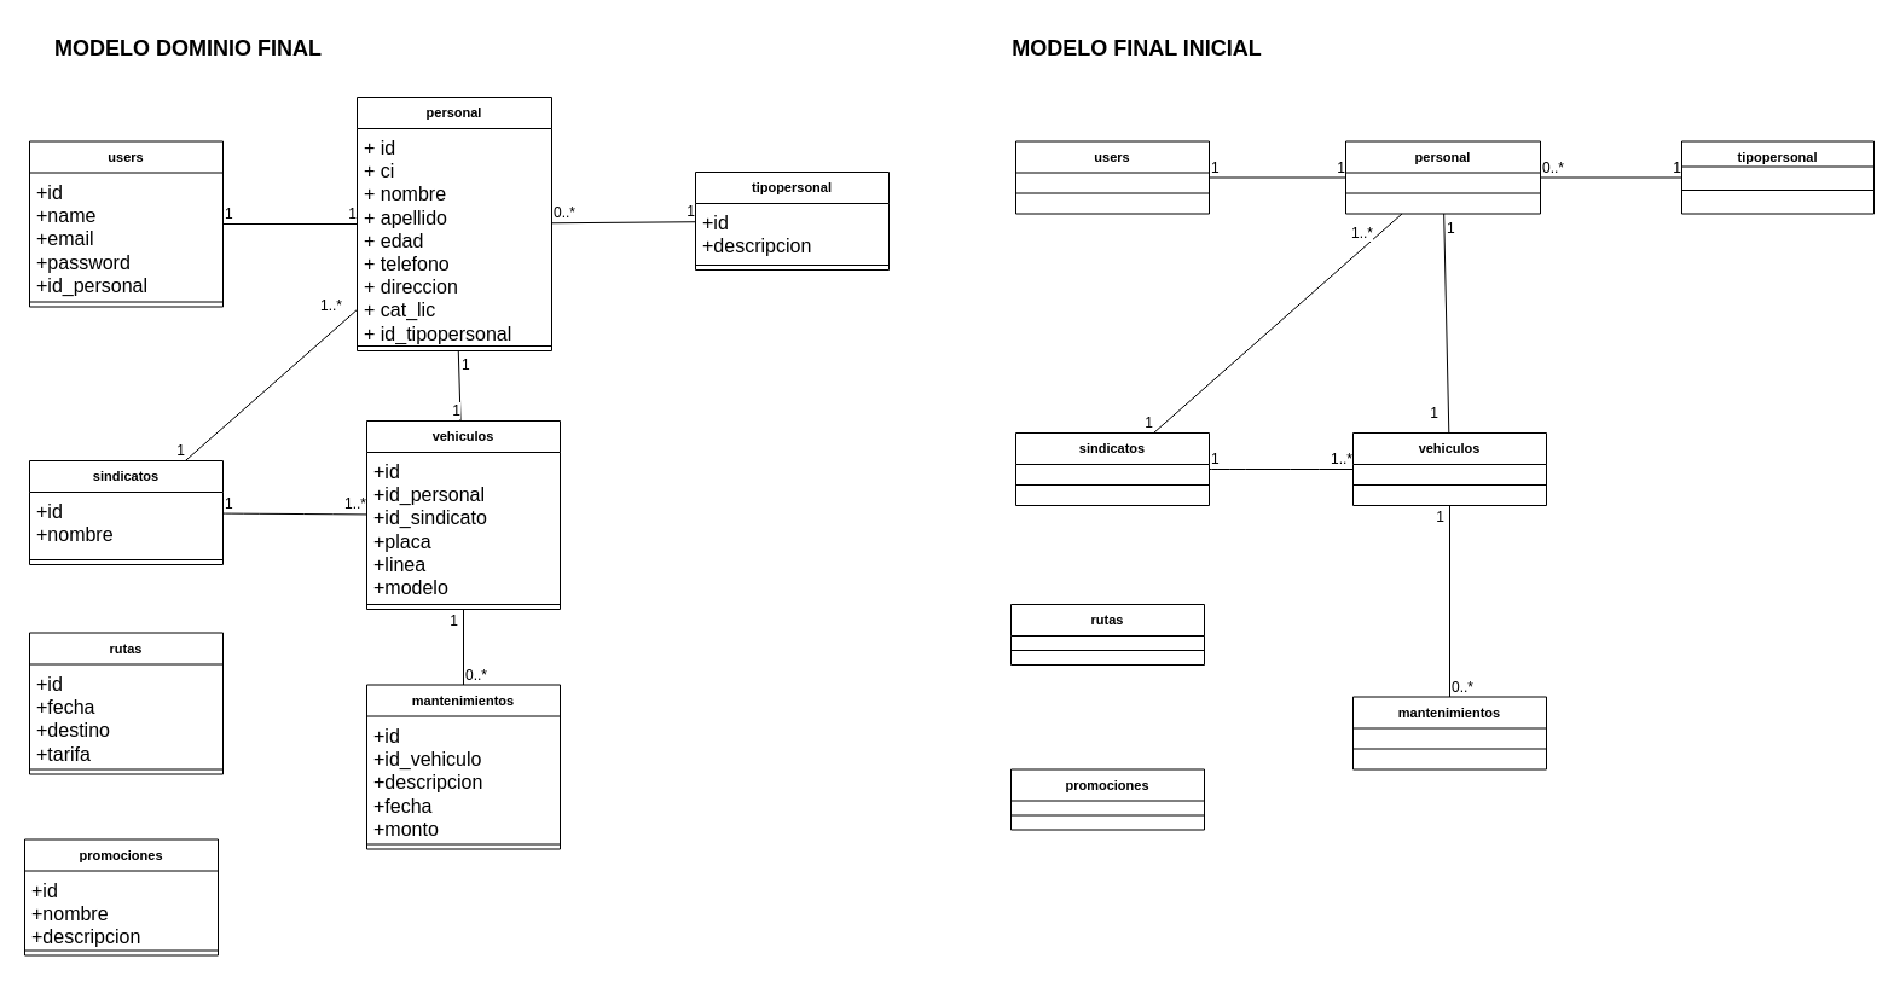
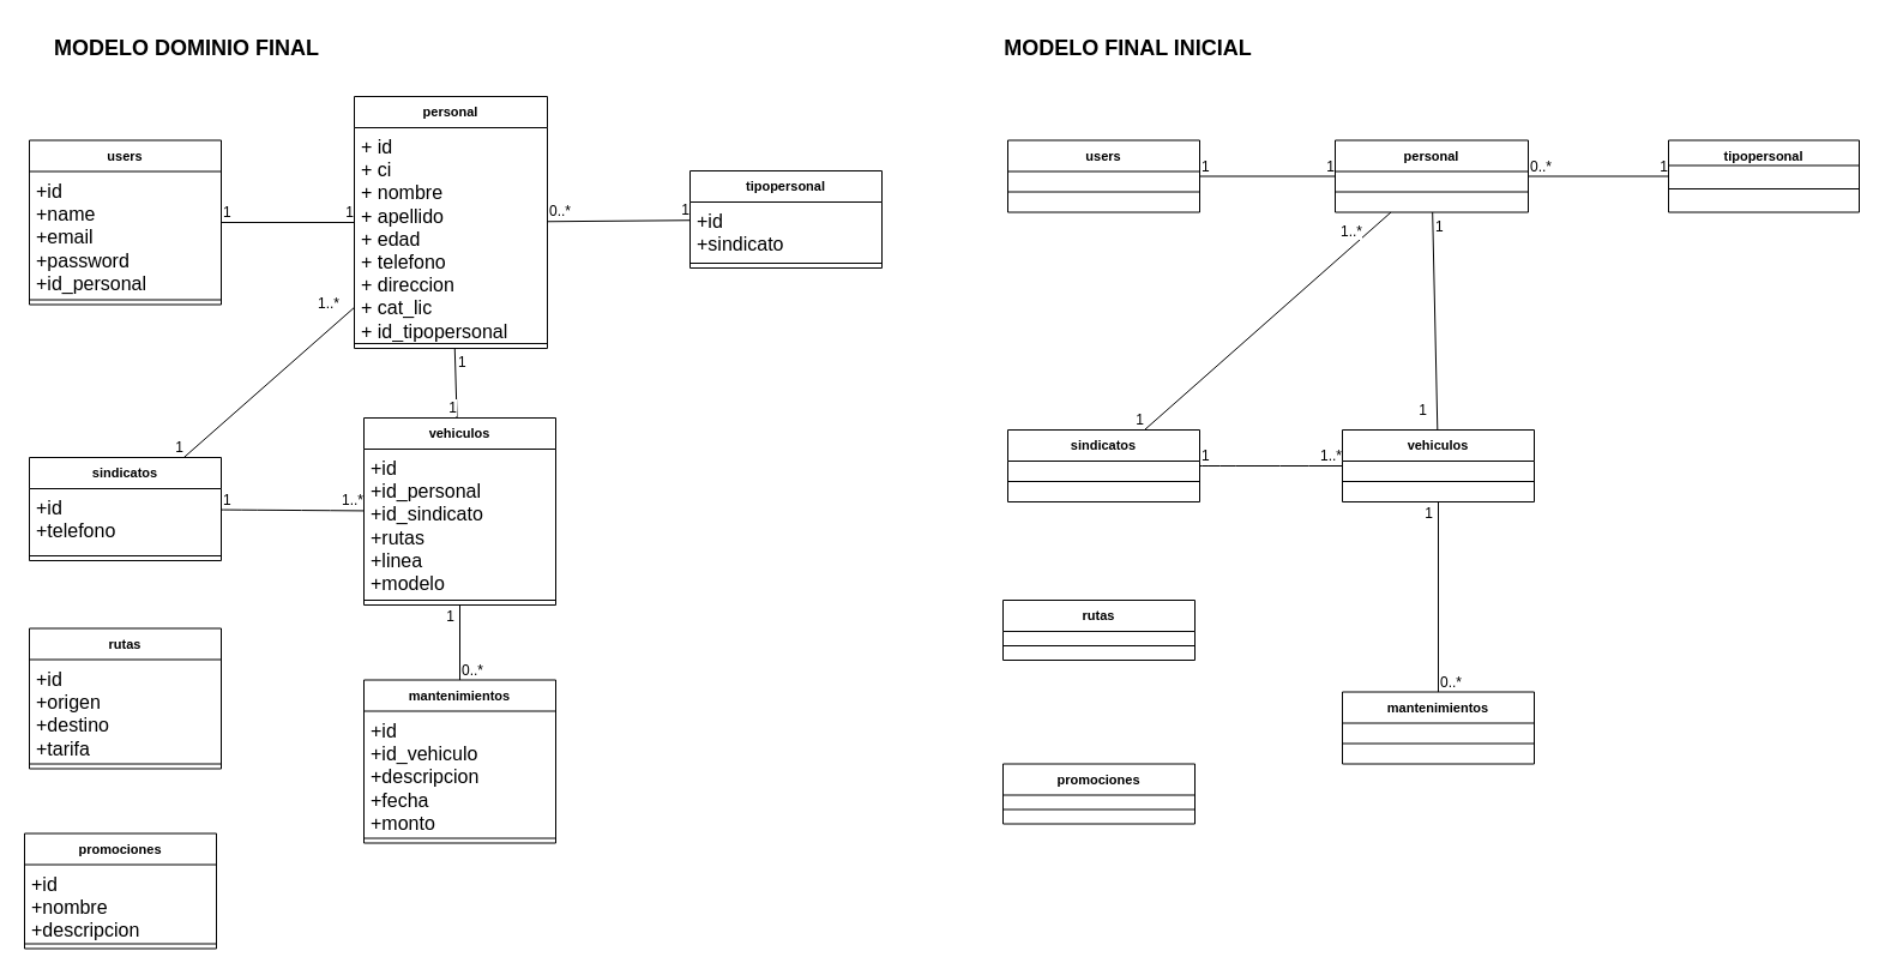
- <mxCell id="6" value="+id&lt;br&gt;+descripcion" style="text;strokeColor=none;fillColor=none;align=left;verticalAlign=top;spacingLeft=4;spacingRight=4;overflow=hidden;rotatable=0;points=[[0,0.5],[1,0.5]];portConstraint=eastwest;whiteSpace=wrap;html=1;fontSize=16;fontFamily=Helvetica;fontColor=default;" parent="5" vertex="1"><mxGeometry y="26" width="160" height="47" as="geometry" /></mxCell>
+ <mxCell id="6" value="+id&lt;br&gt;+sindicato" style="text;strokeColor=none;fillColor=none;align=left;verticalAlign=top;spacingLeft=4;spacingRight=4;overflow=hidden;rotatable=0;points=[[0,0.5],[1,0.5]];portConstraint=eastwest;whiteSpace=wrap;html=1;fontSize=16;fontFamily=Helvetica;fontColor=default;" parent="5" vertex="1"><mxGeometry y="26" width="160" height="47" as="geometry" /></mxCell>
- <mxCell id="33" value="&lt;font style=&quot;font-size: 16px;&quot;&gt;+id&lt;br&gt;+nombre&lt;/font&gt;" style="text;strokeColor=none;fillColor=none;align=left;verticalAlign=top;spacingLeft=4;spacingRight=4;overflow=hidden;rotatable=0;points=[[0,0.5],[1,0.5]];portConstraint=eastwest;whiteSpace=wrap;html=1;fontSize=12;fontFamily=Helvetica;fontColor=default;" parent="32" vertex="1"><mxGeometry y="26" width="160" height="52" as="geometry" /></mxCell>
+ <mxCell id="33" value="&lt;font style=&quot;font-size: 16px;&quot;&gt;+id&lt;br&gt;+telefono&lt;/font&gt;" style="text;strokeColor=none;fillColor=none;align=left;verticalAlign=top;spacingLeft=4;spacingRight=4;overflow=hidden;rotatable=0;points=[[0,0.5],[1,0.5]];portConstraint=eastwest;whiteSpace=wrap;html=1;fontSize=12;fontFamily=Helvetica;fontColor=default;" parent="32" vertex="1"><mxGeometry y="26" width="160" height="52" as="geometry" /></mxCell>
- <mxCell id="12" value="+id&lt;br&gt;+id_personal&lt;br&gt;+id_sindicato&lt;br&gt;+placa&lt;br&gt;+linea&lt;br&gt;+modelo" style="text;strokeColor=none;fillColor=none;align=left;verticalAlign=top;spacingLeft=4;spacingRight=4;overflow=hidden;rotatable=0;points=[[0,0.5],[1,0.5]];portConstraint=eastwest;whiteSpace=wrap;html=1;fontSize=16;fontFamily=Helvetica;fontColor=default;" parent="11" vertex="1"><mxGeometry y="26" width="160" height="122" as="geometry" /></mxCell>
+ <mxCell id="12" value="+id&lt;br&gt;+id_personal&lt;br&gt;+id_sindicato&lt;br&gt;+rutas&lt;br&gt;+linea&lt;br&gt;+modelo" style="text;strokeColor=none;fillColor=none;align=left;verticalAlign=top;spacingLeft=4;spacingRight=4;overflow=hidden;rotatable=0;points=[[0,0.5],[1,0.5]];portConstraint=eastwest;whiteSpace=wrap;html=1;fontSize=16;fontFamily=Helvetica;fontColor=default;" parent="11" vertex="1"><mxGeometry y="26" width="160" height="122" as="geometry" /></mxCell>
- <mxCell id="30" value="+id&lt;br&gt;+fecha&lt;br&gt;+destino&lt;br&gt;+tarifa" style="text;strokeColor=none;fillColor=none;align=left;verticalAlign=top;spacingLeft=4;spacingRight=4;overflow=hidden;rotatable=0;points=[[0,0.5],[1,0.5]];portConstraint=eastwest;whiteSpace=wrap;html=1;fontSize=16;fontFamily=Helvetica;fontColor=default;" parent="29" vertex="1"><mxGeometry y="26" width="160" height="83" as="geometry" /></mxCell>
+ <mxCell id="30" value="+id&lt;br&gt;+origen&lt;br&gt;+destino&lt;br&gt;+tarifa" style="text;strokeColor=none;fillColor=none;align=left;verticalAlign=top;spacingLeft=4;spacingRight=4;overflow=hidden;rotatable=0;points=[[0,0.5],[1,0.5]];portConstraint=eastwest;whiteSpace=wrap;html=1;fontSize=16;fontFamily=Helvetica;fontColor=default;" parent="29" vertex="1"><mxGeometry y="26" width="160" height="83" as="geometry" /></mxCell>
